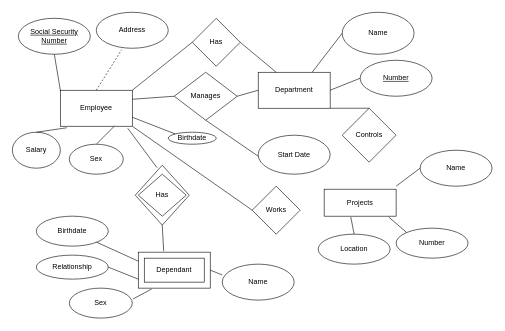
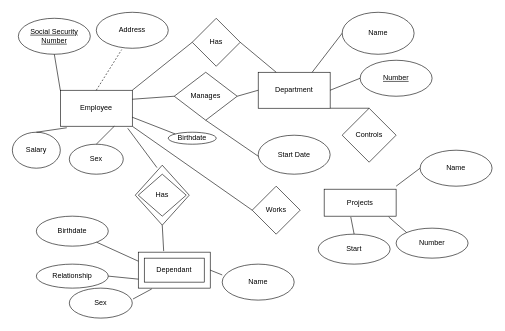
- <mxCell id="46" value="Location" style="ellipse;whiteSpace=wrap;html=1;" vertex="1" parent="1"><mxGeometry x="530" y="390" width="120" height="50" as="geometry" /></mxCell>
+ <mxCell id="46" value="Start" style="ellipse;whiteSpace=wrap;html=1;" vertex="1" parent="1"><mxGeometry x="530" y="390" width="120" height="50" as="geometry" /></mxCell>
- <mxCell id="17" value="Relationship" style="ellipse;whiteSpace=wrap;html=1;" vertex="1" parent="1"><mxGeometry x="60" y="425" width="120" height="40" as="geometry" /></mxCell>
+ <mxCell id="17" value="Relationship" style="ellipse;whiteSpace=wrap;html=1;" vertex="1" parent="1"><mxGeometry x="60" y="440" width="120" height="40" as="geometry" /></mxCell>
